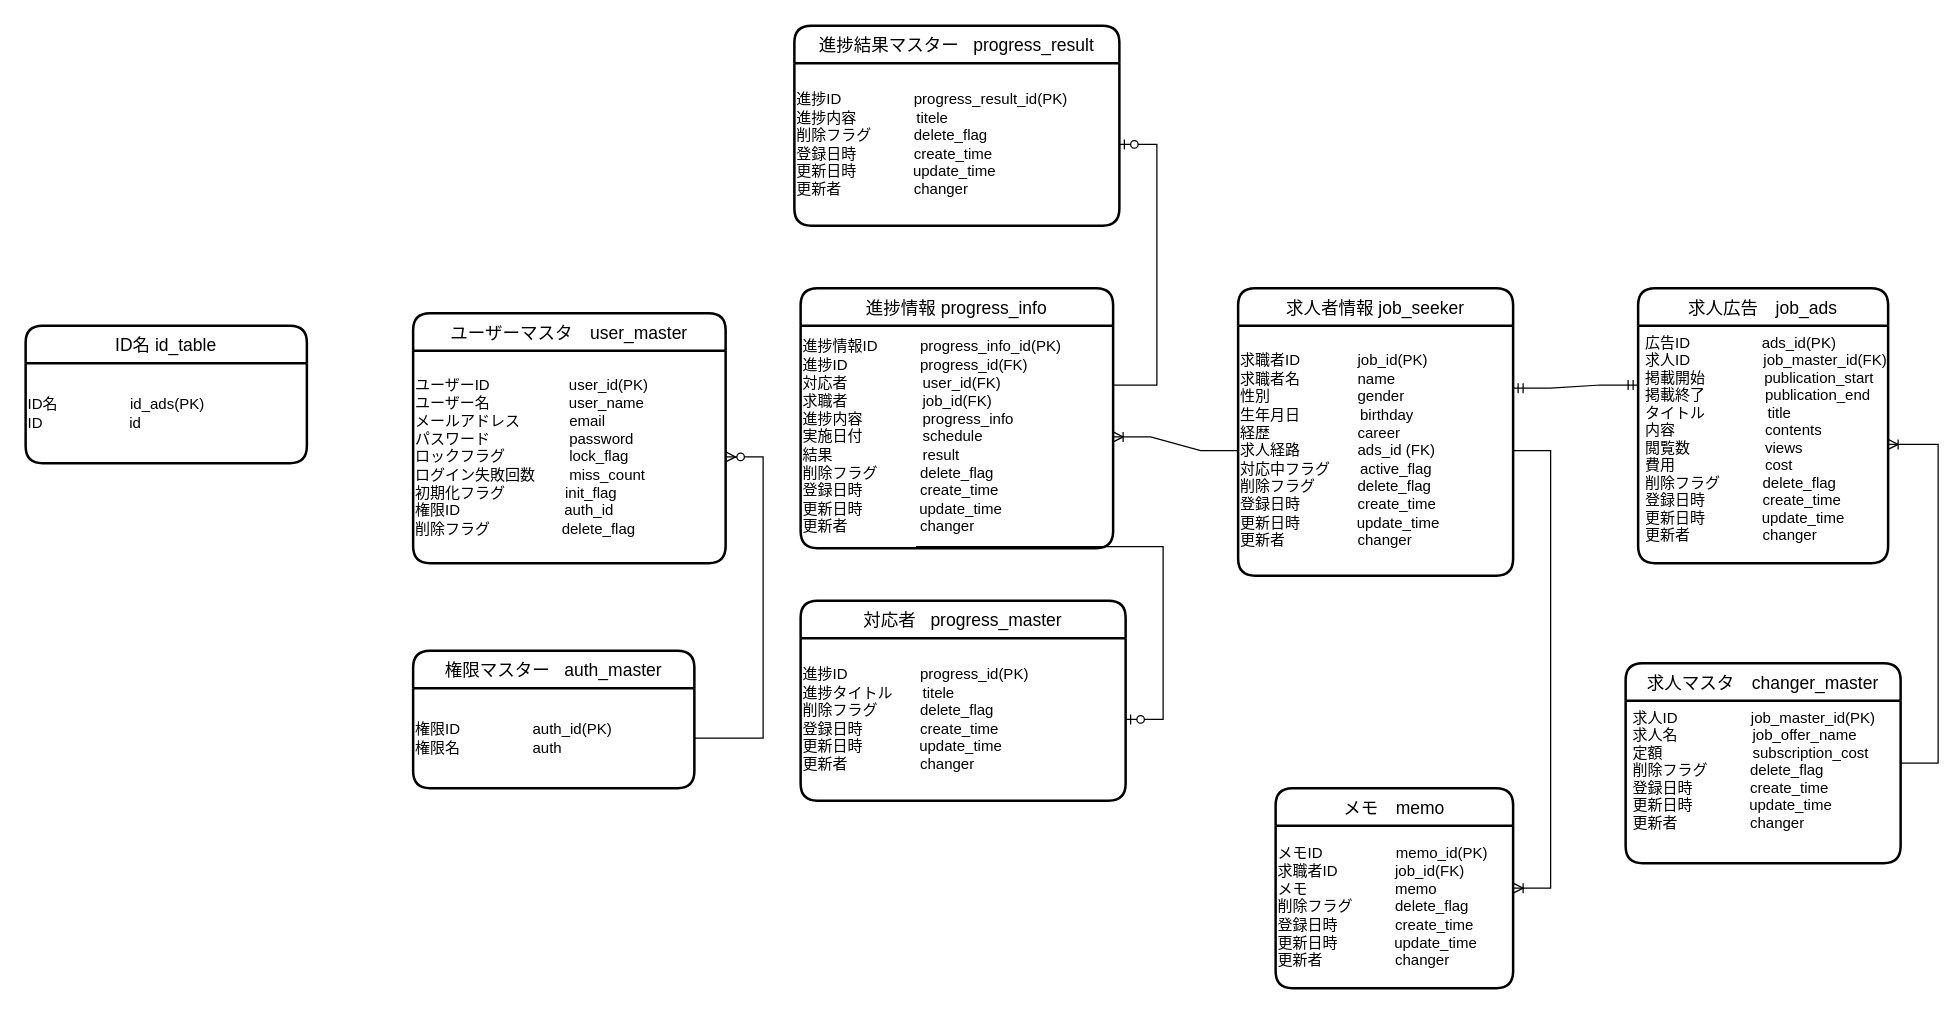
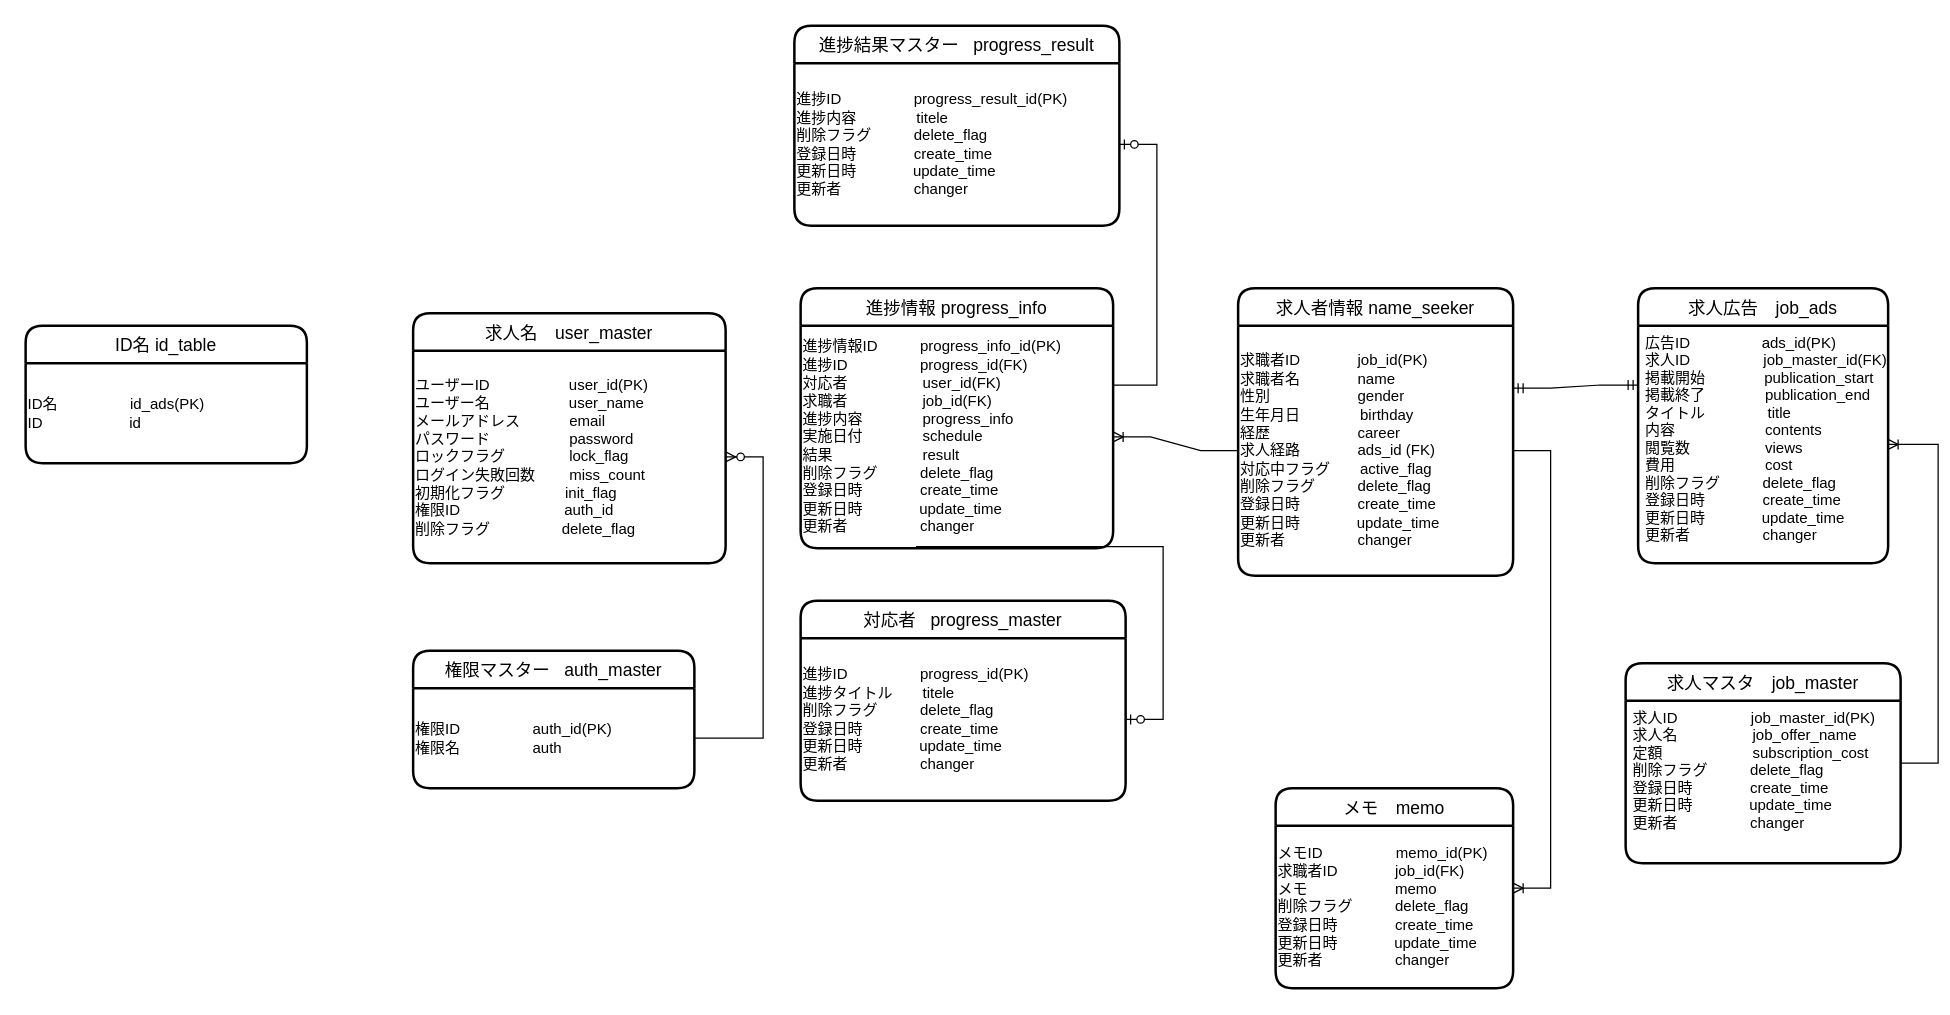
- <mxCell id="2" value="求人者情報 job_seeker" style="swimlane;childLayout=stackLayout;horizontal=1;startSize=30;horizontalStack=0;rounded=1;fontSize=14;fontStyle=0;strokeWidth=2;resizeParent=0;resizeLast=1;shadow=0;dashed=0;align=center;" parent="1" vertex="1"><mxGeometry x="990" y="230" width="220" height="230" as="geometry"><mxRectangle x="270" y="160" width="100" height="30" as="alternateBounds" /></mxGeometry></mxCell>
+ <mxCell id="2" value="求人者情報 name_seeker" style="swimlane;childLayout=stackLayout;horizontal=1;startSize=30;horizontalStack=0;rounded=1;fontSize=14;fontStyle=0;strokeWidth=2;resizeParent=0;resizeLast=1;shadow=0;dashed=0;align=center;" parent="1" vertex="1"><mxGeometry x="990" y="230" width="220" height="230" as="geometry"><mxRectangle x="270" y="160" width="100" height="30" as="alternateBounds" /></mxGeometry></mxCell>
- <mxCell id="14" value="ユーザーマスタ　user_master" style="swimlane;childLayout=stackLayout;horizontal=1;startSize=30;horizontalStack=0;rounded=1;fontSize=14;fontStyle=0;strokeWidth=2;resizeParent=0;resizeLast=1;shadow=0;dashed=0;align=center;" parent="1" vertex="1"><mxGeometry x="330" y="250" width="250" height="200" as="geometry"><mxRectangle x="270" y="160" width="100" height="30" as="alternateBounds" /></mxGeometry></mxCell>
+ <mxCell id="14" value="求人名　user_master" style="swimlane;childLayout=stackLayout;horizontal=1;startSize=30;horizontalStack=0;rounded=1;fontSize=14;fontStyle=0;strokeWidth=2;resizeParent=0;resizeLast=1;shadow=0;dashed=0;align=center;" parent="1" vertex="1"><mxGeometry x="330" y="250" width="250" height="200" as="geometry"><mxRectangle x="270" y="160" width="100" height="30" as="alternateBounds" /></mxGeometry></mxCell>
- <mxCell id="6" value="求人マスタ　changer_master" style="swimlane;childLayout=stackLayout;horizontal=1;startSize=30;horizontalStack=0;rounded=1;fontSize=14;fontStyle=0;strokeWidth=2;resizeParent=0;resizeLast=1;shadow=0;dashed=0;align=center;" parent="1" vertex="1"><mxGeometry x="1300" y="530" width="220" height="160" as="geometry" /></mxCell>
+ <mxCell id="6" value="求人マスタ　job_master" style="swimlane;childLayout=stackLayout;horizontal=1;startSize=30;horizontalStack=0;rounded=1;fontSize=14;fontStyle=0;strokeWidth=2;resizeParent=0;resizeLast=1;shadow=0;dashed=0;align=center;" parent="1" vertex="1"><mxGeometry x="1300" y="530" width="220" height="160" as="geometry" /></mxCell>
